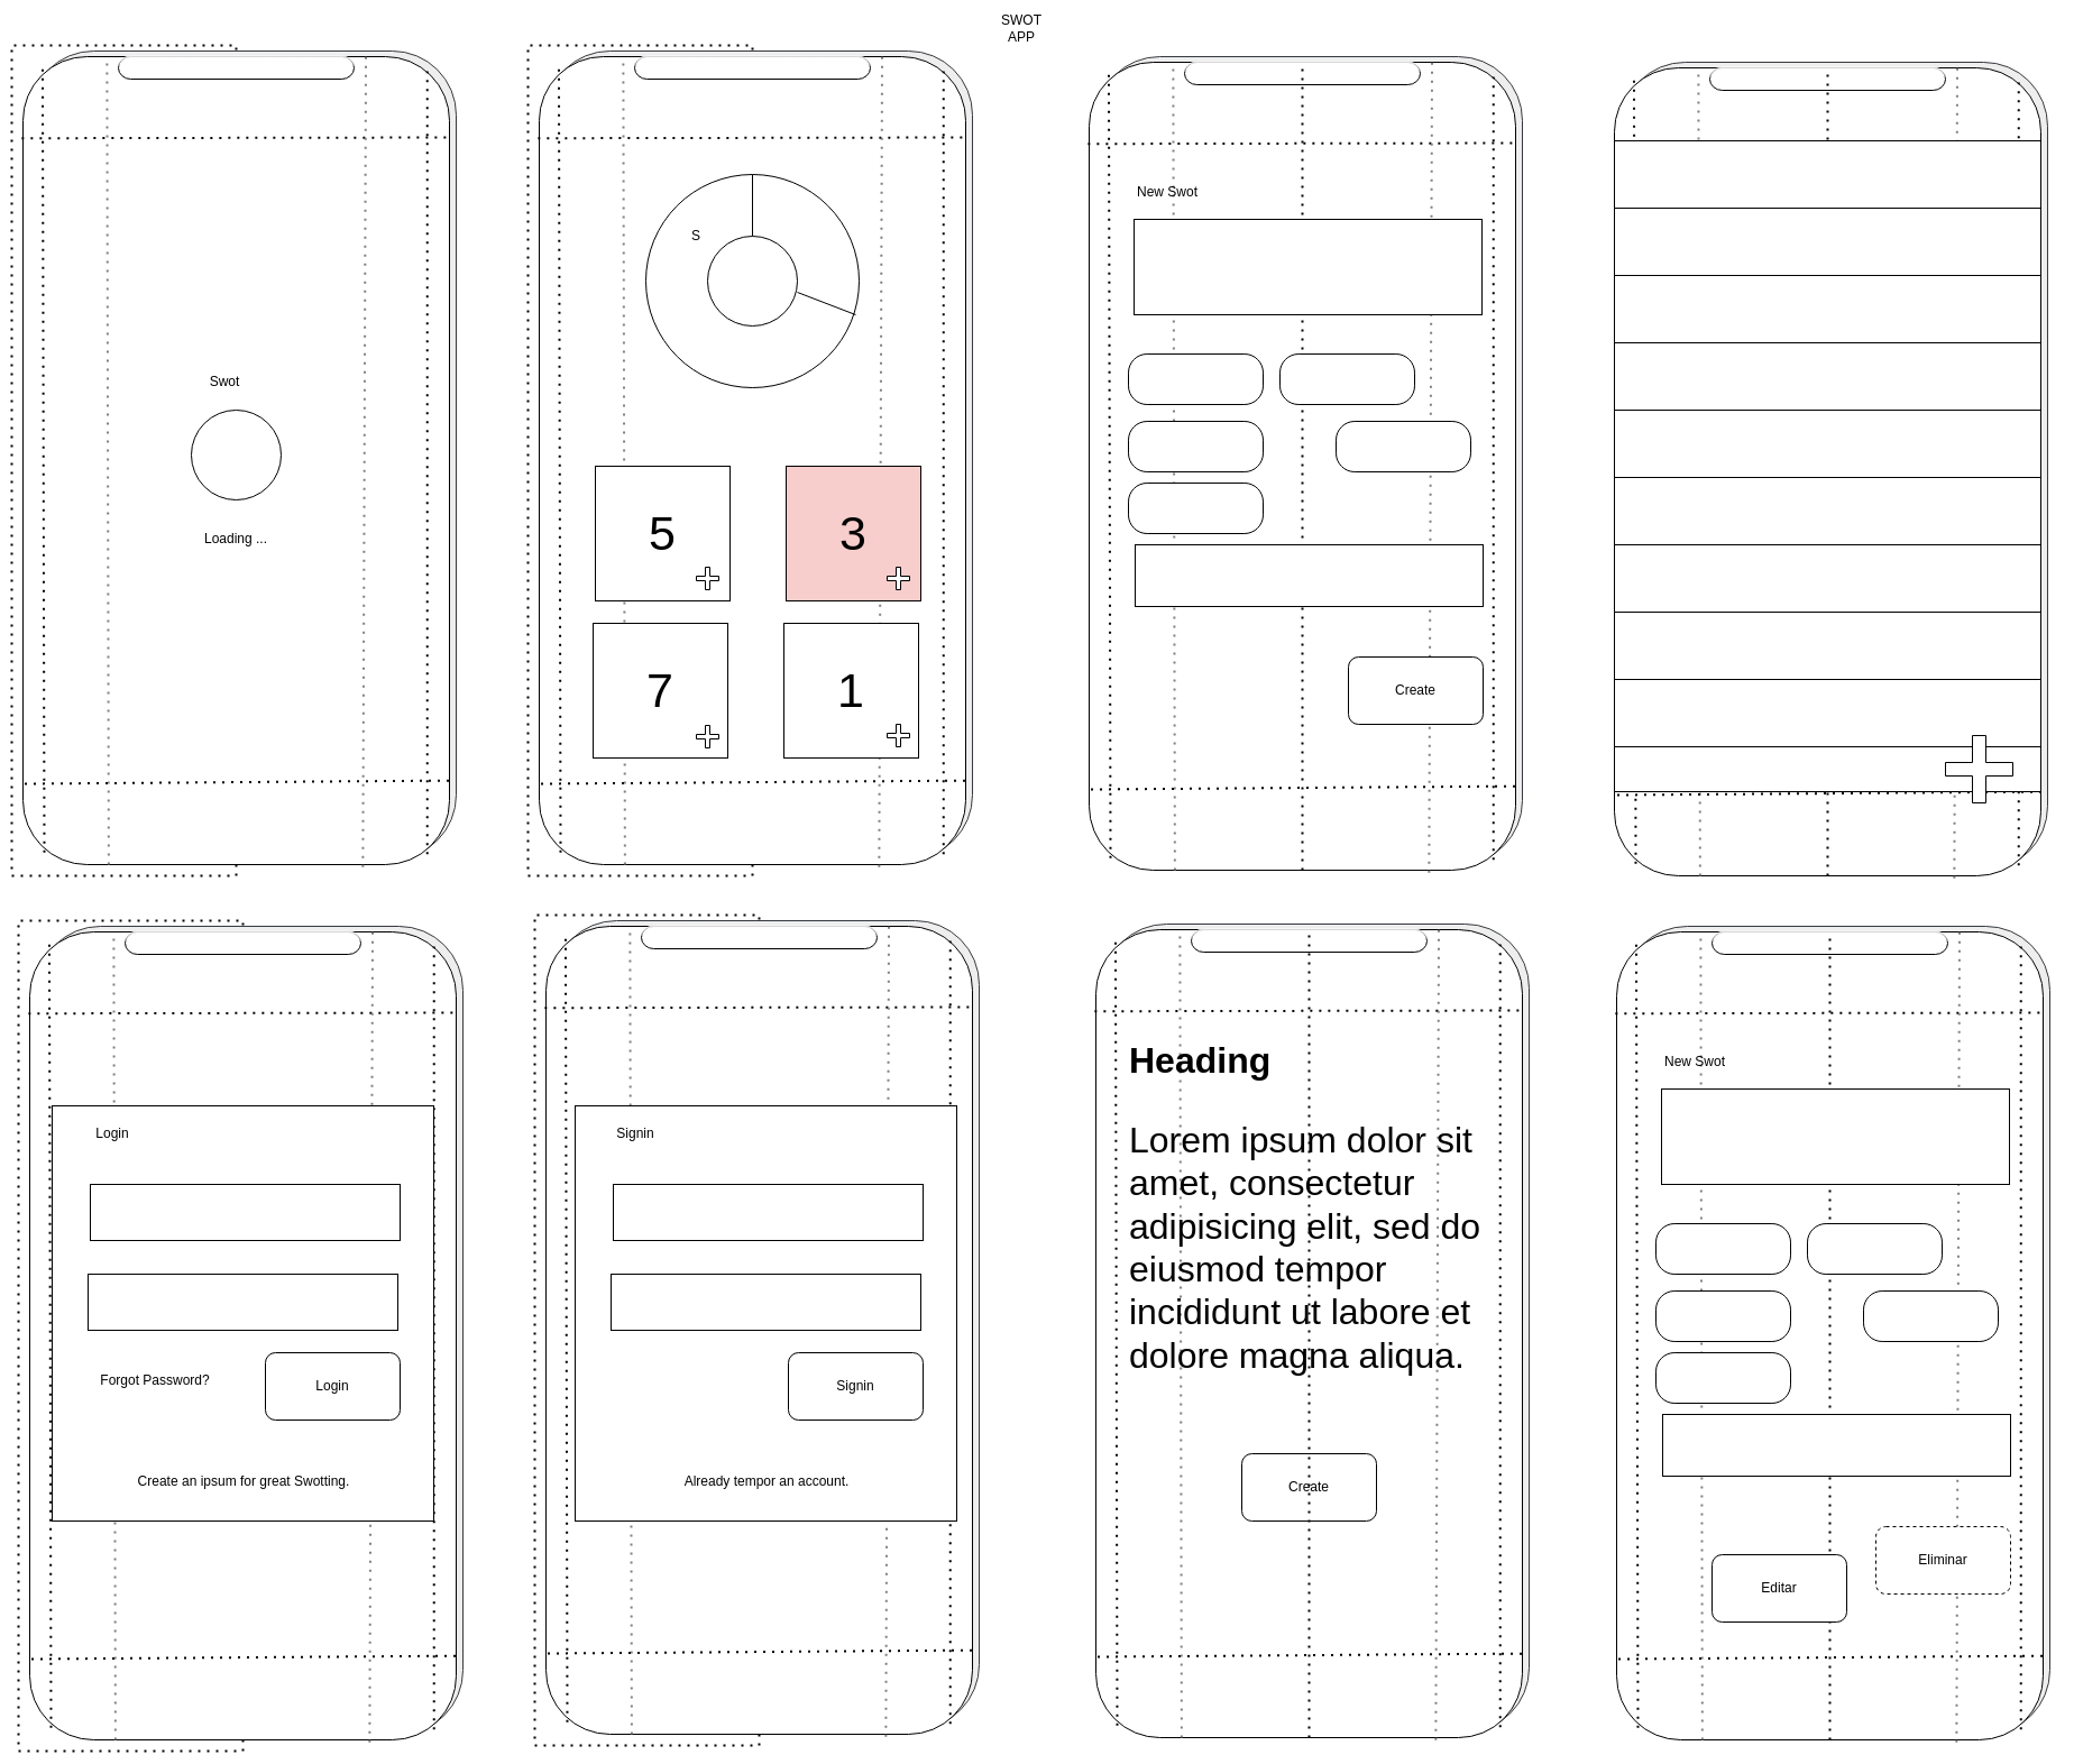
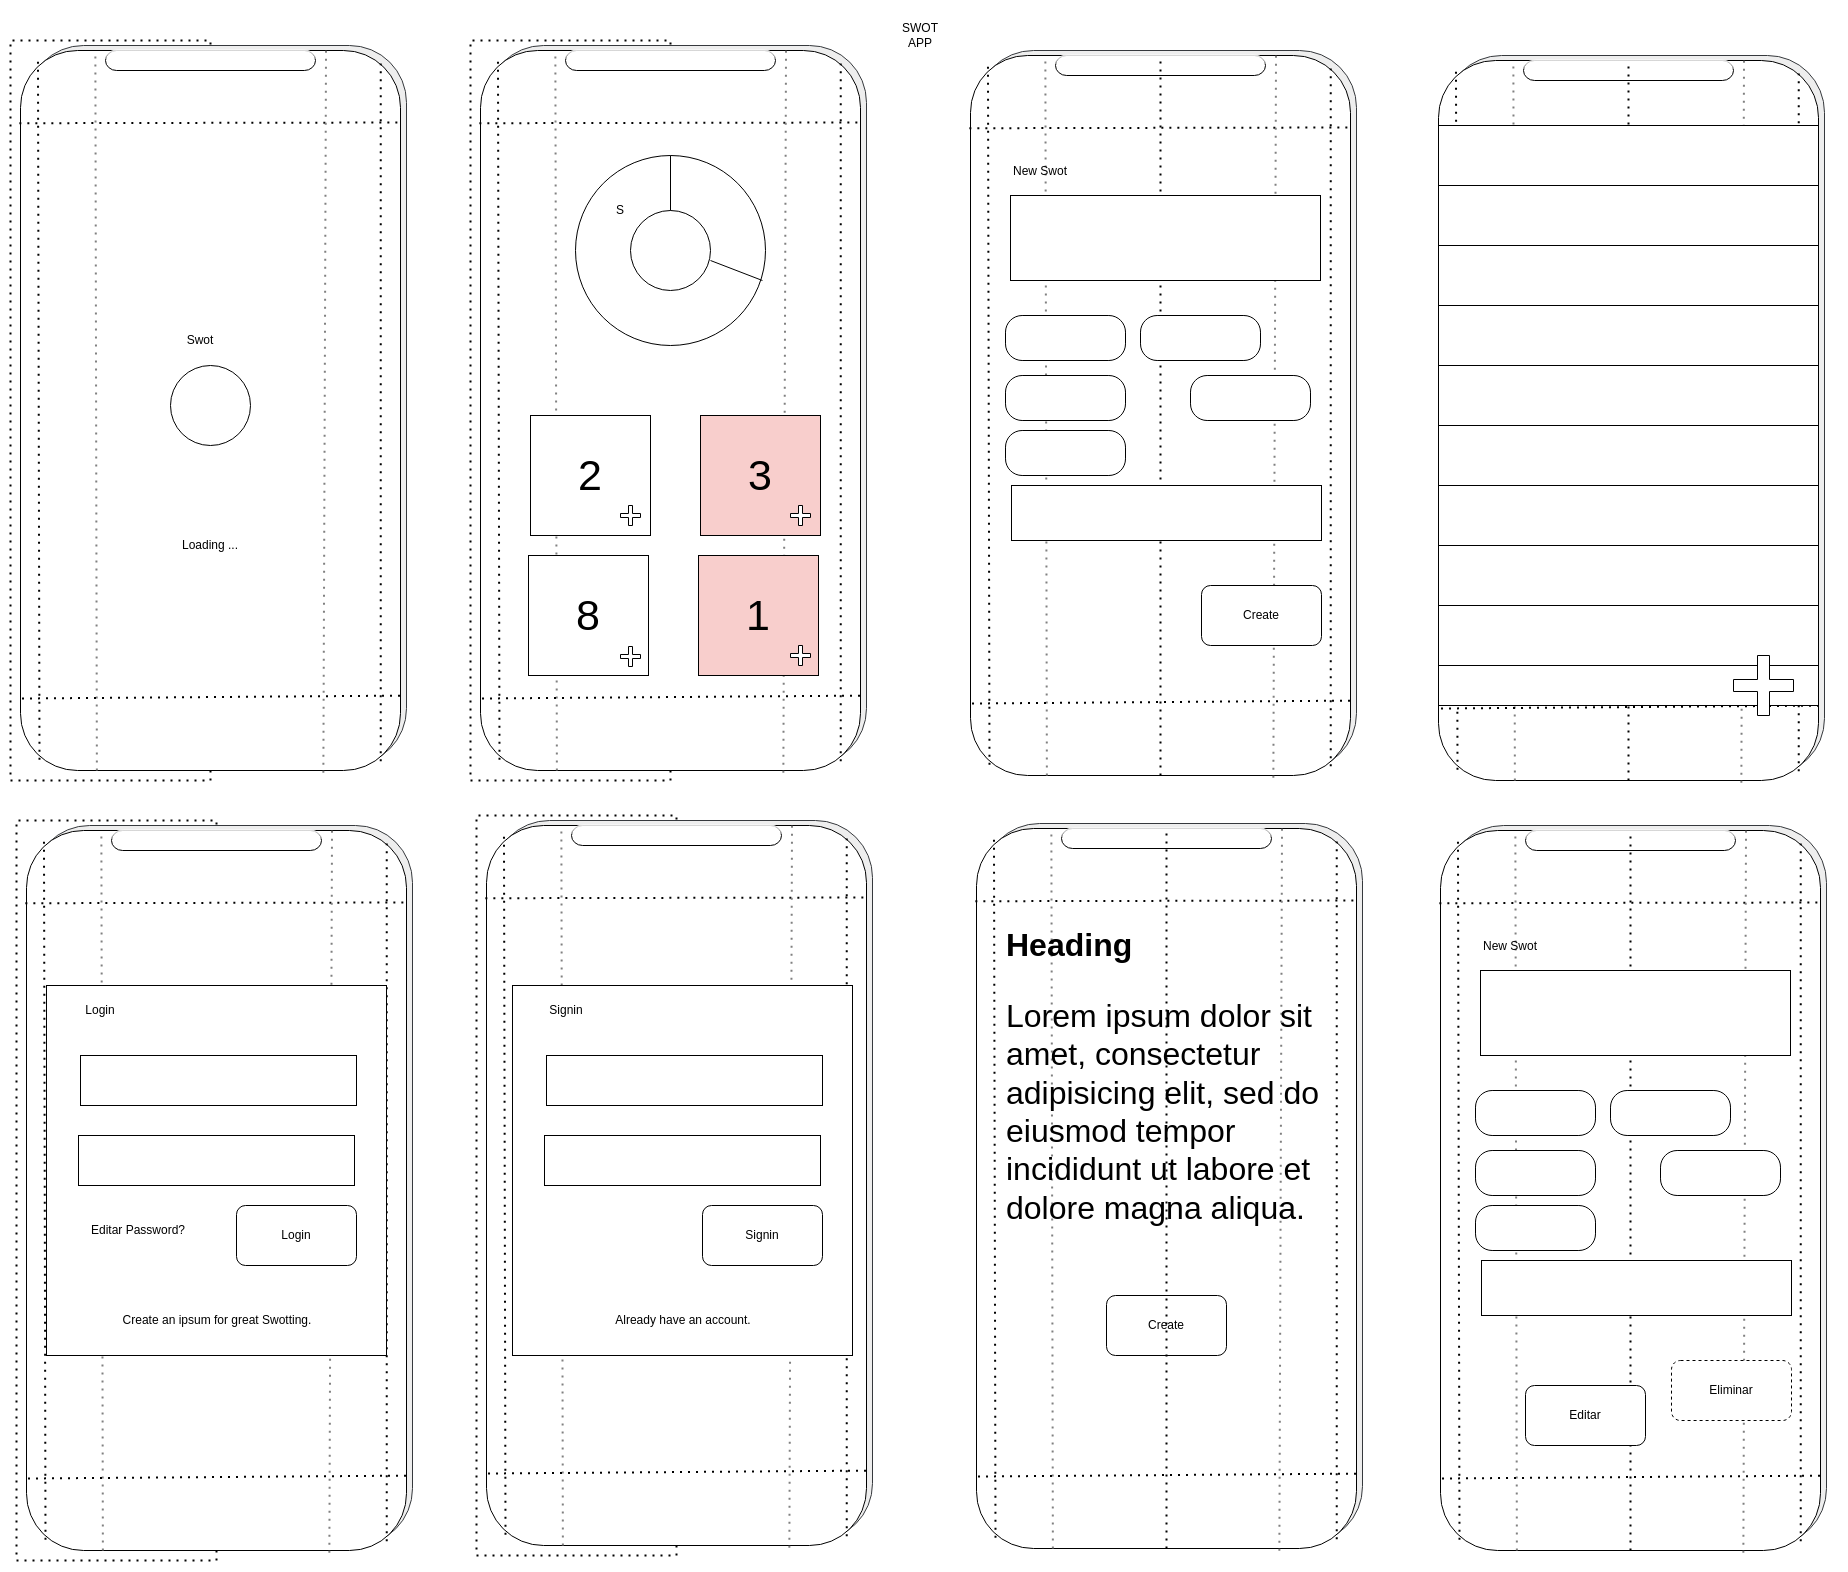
- <mxCell id="40" value="SWOT APP" style="text;html=1;strokeColor=none;fillColor=none;align=center;verticalAlign=middle;whiteSpace=wrap;rounded=0;" vertex="1" parent="1"><mxGeometry x="880" y="10" width="60" height="30" as="geometry" /></mxCell>
+ <mxCell id="40" value="SWOT APP" style="text;html=1;strokeColor=none;fillColor=none;align=center;verticalAlign=middle;whiteSpace=wrap;rounded=0;" vertex="1" parent="1"><mxGeometry x="890" y="20" width="60" height="30" as="geometry" /></mxCell>
- <mxCell id="32" value="5" style="rounded=0;whiteSpace=wrap;html=1;fontSize=43;" vertex="1" parent="16"><mxGeometry x="50" y="370" width="120" height="120" as="geometry" /></mxCell>
+ <mxCell id="32" value="2" style="rounded=0;whiteSpace=wrap;html=1;fontSize=43;" vertex="1" parent="16"><mxGeometry x="50" y="370" width="120" height="120" as="geometry" /></mxCell>
- <mxCell id="15" value="Loading ..." style="text;html=1;strokeColor=none;fillColor=none;align=center;verticalAlign=middle;whiteSpace=wrap;rounded=0;" vertex="1" parent="2"><mxGeometry x="160" y="420" width="60" height="30" as="geometry" /></mxCell>
+ <mxCell id="15" value="Loading ..." style="text;html=1;strokeColor=none;fillColor=none;align=center;verticalAlign=middle;whiteSpace=wrap;rounded=0;" vertex="1" parent="2"><mxGeometry x="160" y="485" width="60" height="30" as="geometry" /></mxCell>
- <mxCell id="34" value="7" style="rounded=0;whiteSpace=wrap;html=1;fontSize=43;" vertex="1" parent="16"><mxGeometry x="48" y="510" width="120" height="120" as="geometry" /></mxCell>
+ <mxCell id="34" value="8" style="rounded=0;whiteSpace=wrap;html=1;fontSize=43;" vertex="1" parent="16"><mxGeometry x="48" y="510" width="120" height="120" as="geometry" /></mxCell>
- <mxCell id="35" value="1" style="rounded=0;whiteSpace=wrap;html=1;fontSize=43;" vertex="1" parent="16"><mxGeometry x="218" y="510" width="120" height="120" as="geometry" /></mxCell>
+ <mxCell id="35" value="1" style="rounded=0;whiteSpace=wrap;html=1;fontSize=43;fillColor=#f8cecc;" vertex="1" parent="16"><mxGeometry x="218" y="510" width="120" height="120" as="geometry" /></mxCell>
- <mxCell id="57" value="Forgot Password?" style="text;html=1;strokeColor=none;fillColor=none;align=center;verticalAlign=middle;whiteSpace=wrap;rounded=0;" vertex="1" parent="41"><mxGeometry x="54" y="390" width="116" height="30" as="geometry" /></mxCell>
+ <mxCell id="57" value="Editar Password?" style="text;html=1;strokeColor=none;fillColor=none;align=center;verticalAlign=middle;whiteSpace=wrap;rounded=0;" vertex="1" parent="41"><mxGeometry x="54" y="390" width="116" height="30" as="geometry" /></mxCell>
- <mxCell id="75" value="Already tempor an account." style="text;html=1;strokeColor=none;fillColor=none;align=center;verticalAlign=middle;whiteSpace=wrap;rounded=0;" vertex="1" parent="59"><mxGeometry x="58" y="485" width="278" height="30" as="geometry" /></mxCell>
+ <mxCell id="75" value="Already have an account." style="text;html=1;strokeColor=none;fillColor=none;align=center;verticalAlign=middle;whiteSpace=wrap;rounded=0;" vertex="1" parent="59"><mxGeometry x="58" y="485" width="278" height="30" as="geometry" /></mxCell>
